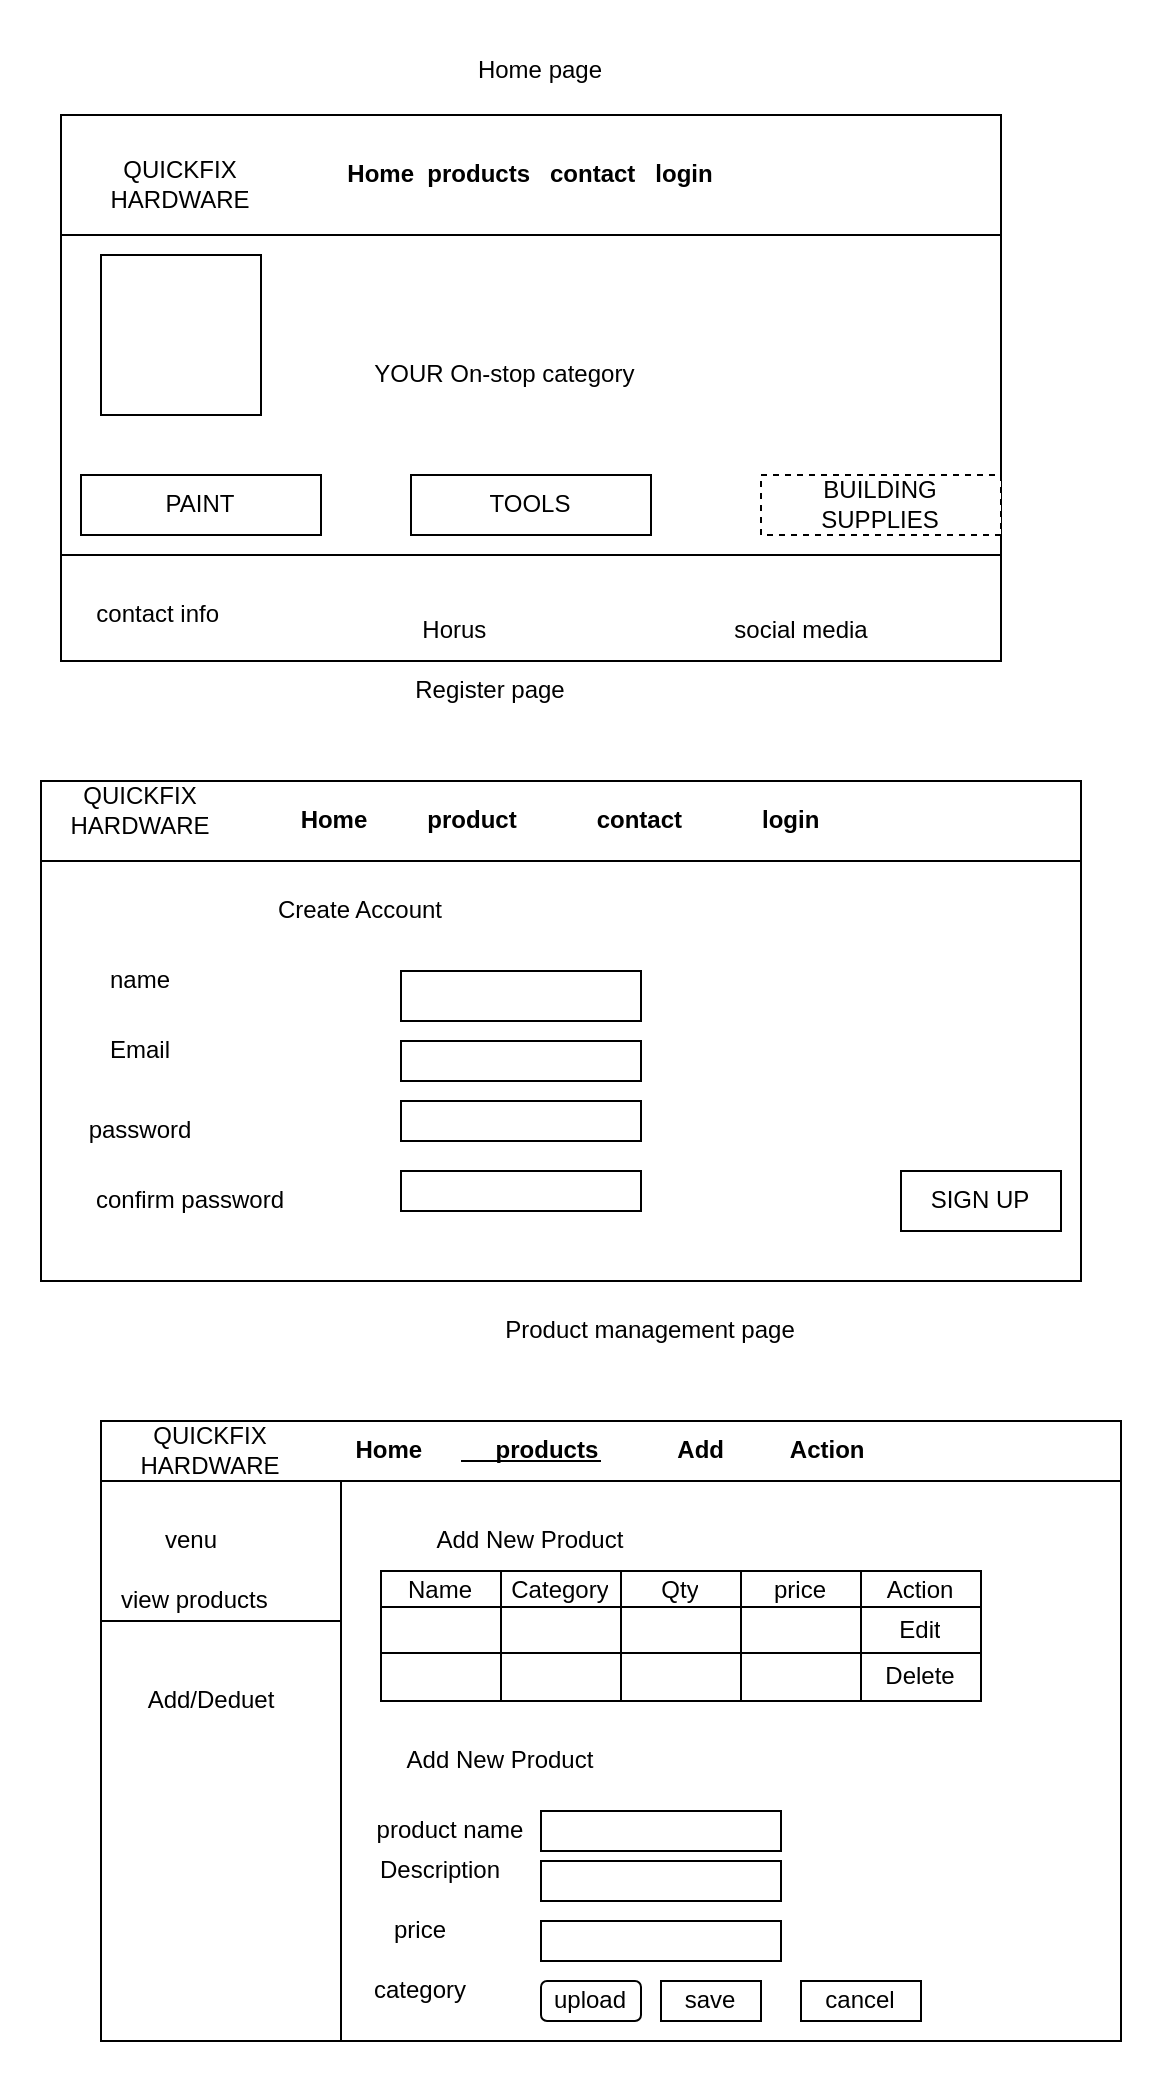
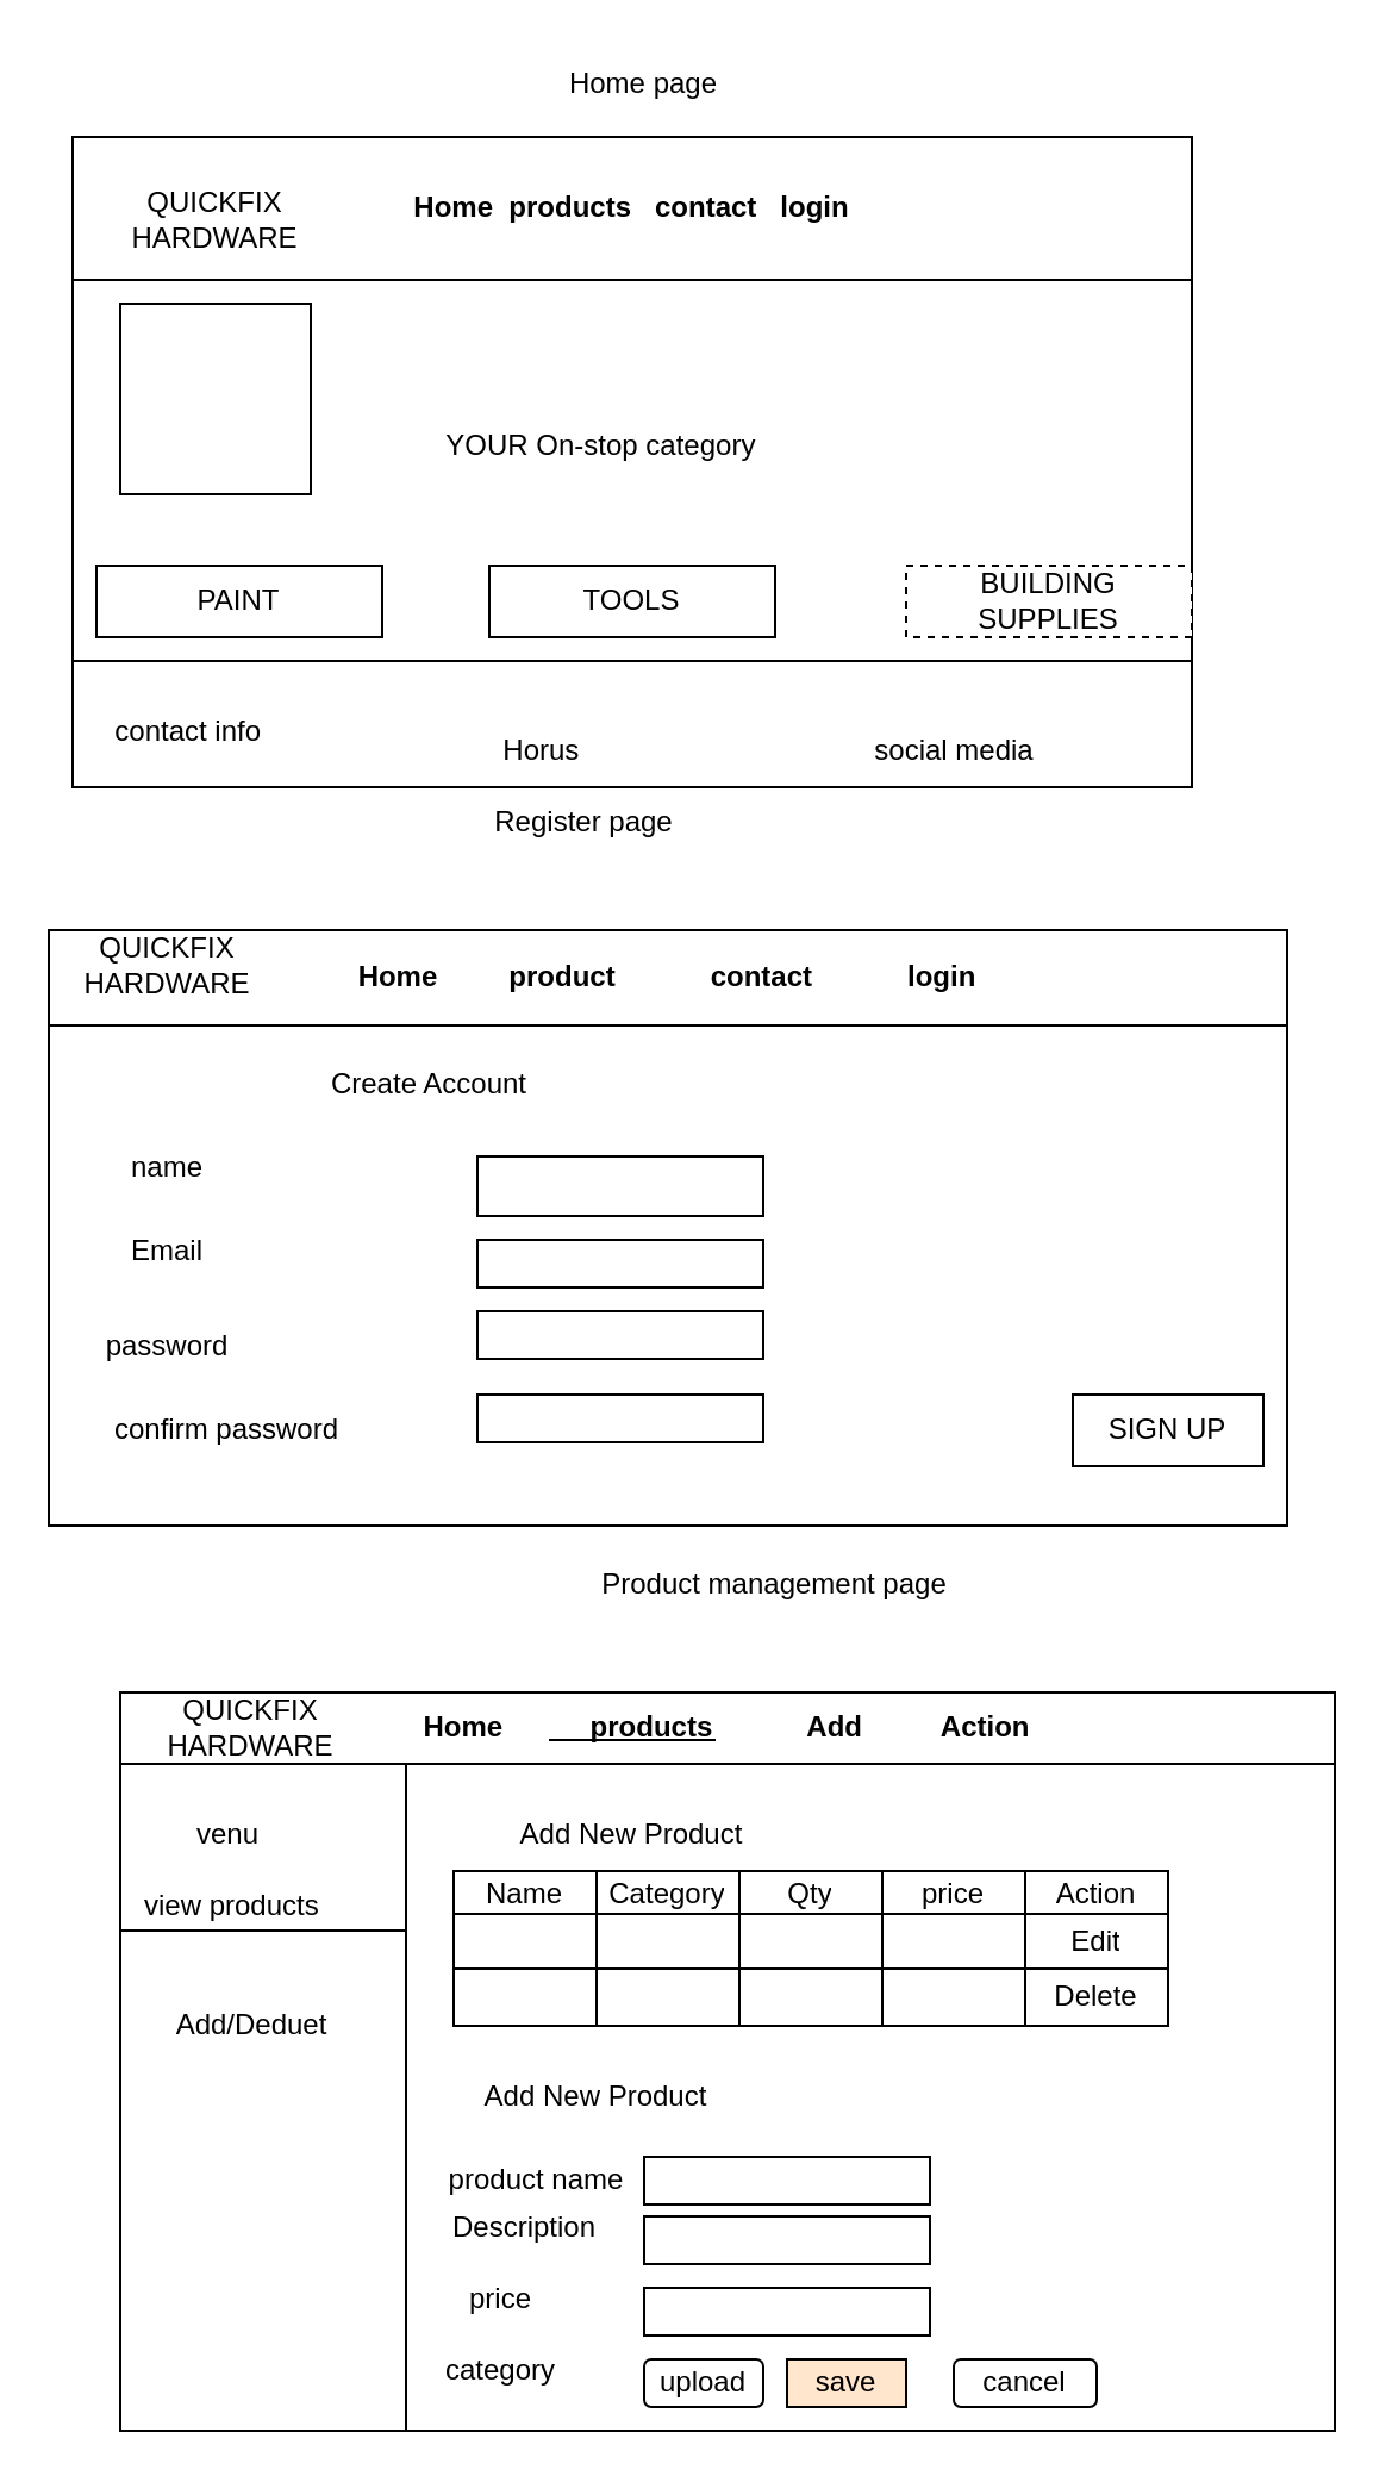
- <mxCell id="62" value="save" style="rounded=0;whiteSpace=wrap;html=1;" parent="26" vertex="1"><mxGeometry x="280" y="280" width="50" height="20" as="geometry" /></mxCell>
+ <mxCell id="62" value="save" style="rounded=0;whiteSpace=wrap;html=1;fillColor=#ffe6cc;" parent="26" vertex="1"><mxGeometry x="280" y="280" width="50" height="20" as="geometry" /></mxCell>
- <mxCell id="63" value="cancel" style="rounded=0;whiteSpace=wrap;html=1;" parent="26" vertex="1"><mxGeometry x="350" y="280" width="60" height="20" as="geometry" /></mxCell>
+ <mxCell id="63" value="cancel" style="whiteSpace=wrap;html=1;rounded=1;" parent="26" vertex="1"><mxGeometry x="350" y="280" width="60" height="20" as="geometry" /></mxCell>
